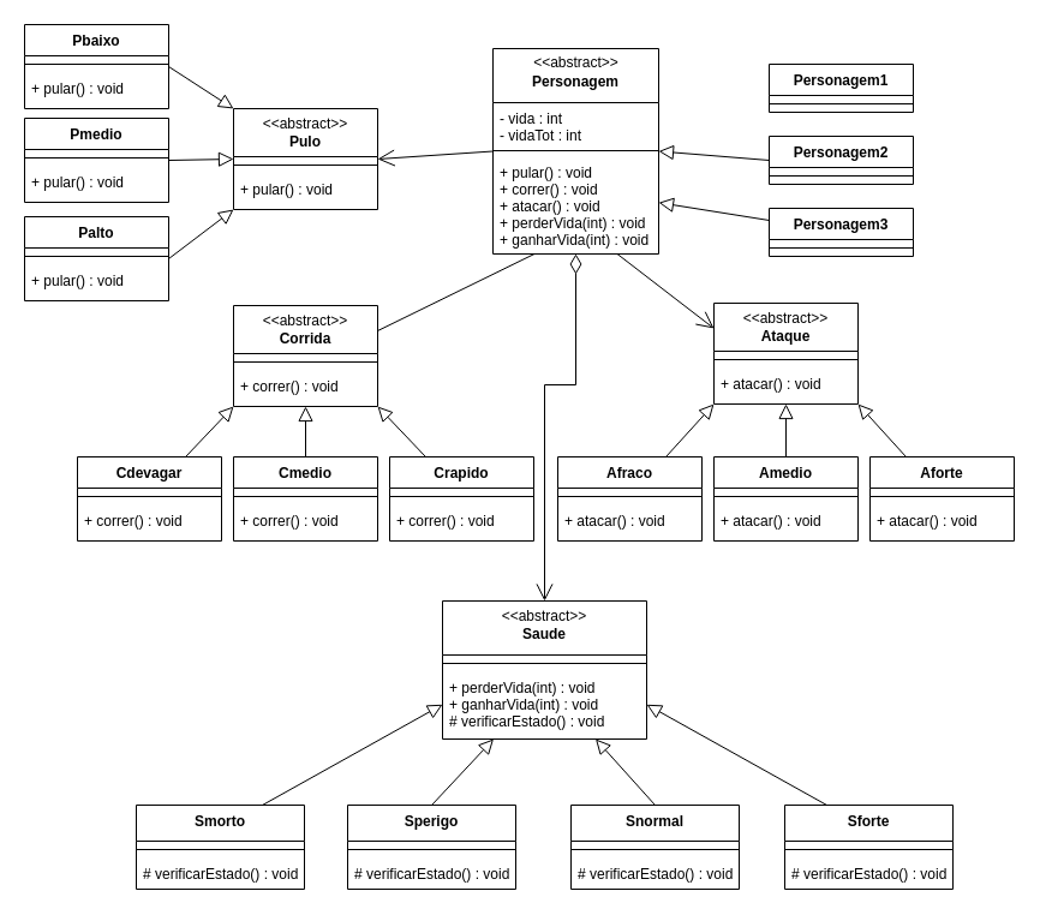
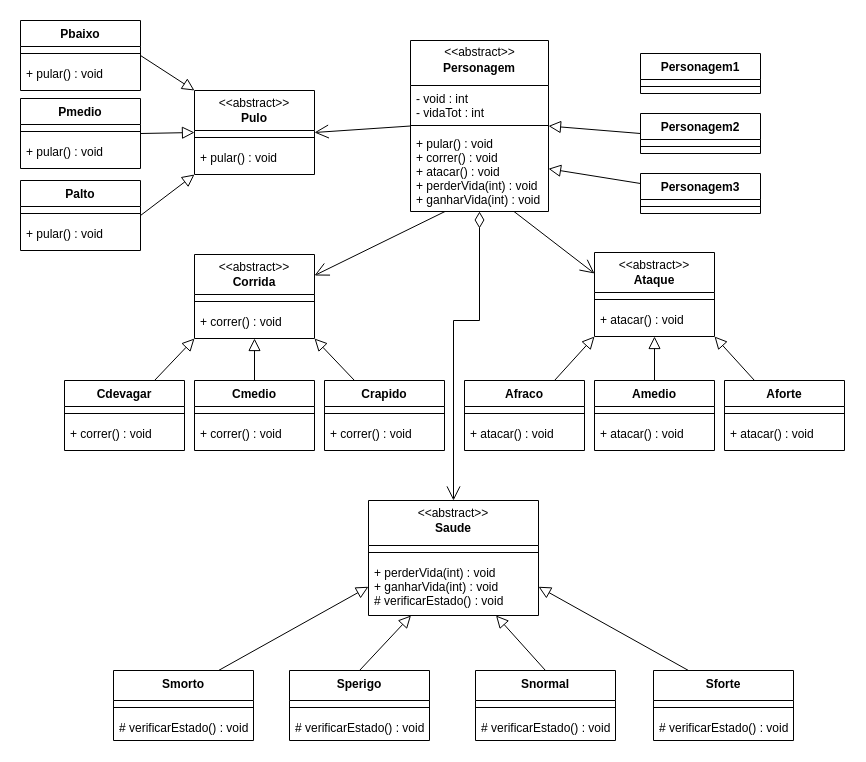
- <mxCell id="4" value="- vida : int&#10;- vidaTot : int" style="text;strokeColor=none;fillColor=none;align=left;verticalAlign=top;spacingLeft=4;spacingRight=4;overflow=hidden;rotatable=0;points=[[0,0.5],[1,0.5]];portConstraint=eastwest;" parent="3" vertex="1"><mxGeometry y="45" width="138" height="35" as="geometry" /></mxCell>
+ <mxCell id="4" value="- void : int&#10;- vidaTot : int" style="text;strokeColor=none;fillColor=none;align=left;verticalAlign=top;spacingLeft=4;spacingRight=4;overflow=hidden;rotatable=0;points=[[0,0.5],[1,0.5]];portConstraint=eastwest;" parent="3" vertex="1"><mxGeometry y="45" width="138" height="35" as="geometry" /></mxCell>
- <mxCell id="60" value="" style="endArrow=none;endFill=1;endSize=12;html=1;rounded=0;entryX=1;entryY=0.25;entryDx=0;entryDy=0;exitX=0.25;exitY=1;exitDx=0;exitDy=0;" parent="1" source="3" target="16" edge="1"><mxGeometry width="160" relative="1" as="geometry"><mxPoint x="420" y="143" as="sourcePoint" /><mxPoint x="320" y="143" as="targetPoint" /></mxGeometry></mxCell>
+ <mxCell id="60" value="" style="endArrow=open;endFill=1;endSize=12;html=1;rounded=0;entryX=1;entryY=0.25;entryDx=0;entryDy=0;exitX=0.25;exitY=1;exitDx=0;exitDy=0;" parent="1" source="3" target="16" edge="1"><mxGeometry width="160" relative="1" as="geometry"><mxPoint x="420" y="143" as="sourcePoint" /><mxPoint x="320" y="143" as="targetPoint" /></mxGeometry></mxCell>
